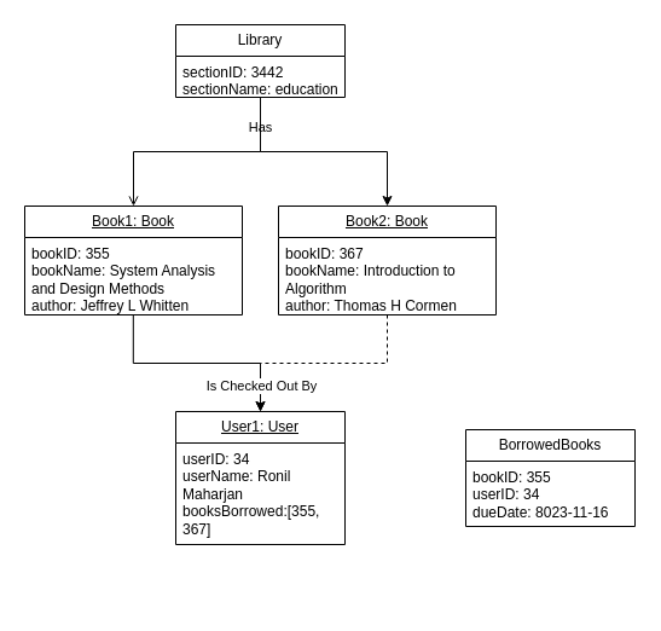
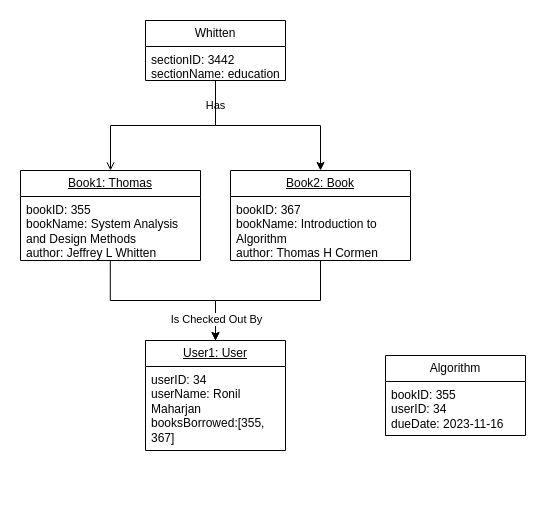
- <mxCell id="4" value="Library" style="swimlane;fontStyle=0;childLayout=stackLayout;horizontal=1;startSize=26;fillColor=none;horizontalStack=0;resizeParent=1;resizeParentMax=0;resizeLast=0;collapsible=1;marginBottom=0;whiteSpace=wrap;html=1;" parent="3" vertex="1"><mxGeometry x="125" width="140" height="60" as="geometry" /></mxCell>
+ <mxCell id="4" value="Whitten" style="swimlane;fontStyle=0;childLayout=stackLayout;horizontal=1;startSize=26;fillColor=none;horizontalStack=0;resizeParent=1;resizeParentMax=0;resizeLast=0;collapsible=1;marginBottom=0;whiteSpace=wrap;html=1;" parent="3" vertex="1"><mxGeometry x="125" width="140" height="60" as="geometry" /></mxCell>
- <mxCell id="6" value="&lt;u&gt;Book1: Book&lt;/u&gt;" style="swimlane;fontStyle=0;childLayout=stackLayout;horizontal=1;startSize=26;fillColor=none;horizontalStack=0;resizeParent=1;resizeParentMax=0;resizeLast=0;collapsible=1;marginBottom=0;whiteSpace=wrap;html=1;" parent="3" vertex="1"><mxGeometry y="150" width="180" height="90" as="geometry" /></mxCell>
+ <mxCell id="6" value="&lt;u&gt;Book1: Thomas&lt;/u&gt;" style="swimlane;fontStyle=0;childLayout=stackLayout;horizontal=1;startSize=26;fillColor=none;horizontalStack=0;resizeParent=1;resizeParentMax=0;resizeLast=0;collapsible=1;marginBottom=0;whiteSpace=wrap;html=1;" parent="3" vertex="1"><mxGeometry y="150" width="180" height="90" as="geometry" /></mxCell>
- <mxCell id="13" style="edgeStyle=orthogonalEdgeStyle;rounded=0;orthogonalLoop=1;jettySize=auto;html=1;entryX=0.5;entryY=0;entryDx=0;entryDy=0;dashed=1;" parent="3" source="15" target="10" edge="1"><mxGeometry relative="1" as="geometry" /></mxCell>
+ <mxCell id="13" style="edgeStyle=orthogonalEdgeStyle;rounded=0;orthogonalLoop=1;jettySize=auto;html=1;entryX=0.5;entryY=0;entryDx=0;entryDy=0;" parent="3" source="15" target="10" edge="1"><mxGeometry relative="1" as="geometry" /></mxCell>
- <mxCell id="18" value="BorrowedBooks" style="swimlane;fontStyle=0;childLayout=stackLayout;horizontal=1;startSize=26;fillColor=none;horizontalStack=0;resizeParent=1;resizeParentMax=0;resizeLast=0;collapsible=1;marginBottom=0;whiteSpace=wrap;html=1;" parent="3" vertex="1"><mxGeometry x="365" y="335" width="140" height="80" as="geometry" /></mxCell>
+ <mxCell id="18" value="Algorithm" style="swimlane;fontStyle=0;childLayout=stackLayout;horizontal=1;startSize=26;fillColor=none;horizontalStack=0;resizeParent=1;resizeParentMax=0;resizeLast=0;collapsible=1;marginBottom=0;whiteSpace=wrap;html=1;" parent="3" vertex="1"><mxGeometry x="365" y="335" width="140" height="80" as="geometry" /></mxCell>
- <mxCell id="19" value="bookID: 355&lt;br&gt;userID: 34&lt;br&gt;dueDate:&amp;nbsp;8023-11-16" style="text;strokeColor=none;fillColor=none;align=left;verticalAlign=top;spacingLeft=4;spacingRight=4;overflow=hidden;rotatable=0;points=[[0,0.5],[1,0.5]];portConstraint=eastwest;whiteSpace=wrap;html=1;" parent="18" vertex="1"><mxGeometry y="26" width="140" height="54" as="geometry" /></mxCell>
+ <mxCell id="19" value="bookID: 355&lt;br&gt;userID: 34&lt;br&gt;dueDate:&amp;nbsp;2023-11-16" style="text;strokeColor=none;fillColor=none;align=left;verticalAlign=top;spacingLeft=4;spacingRight=4;overflow=hidden;rotatable=0;points=[[0,0.5],[1,0.5]];portConstraint=eastwest;whiteSpace=wrap;html=1;" parent="18" vertex="1"><mxGeometry y="26" width="140" height="54" as="geometry" /></mxCell>
